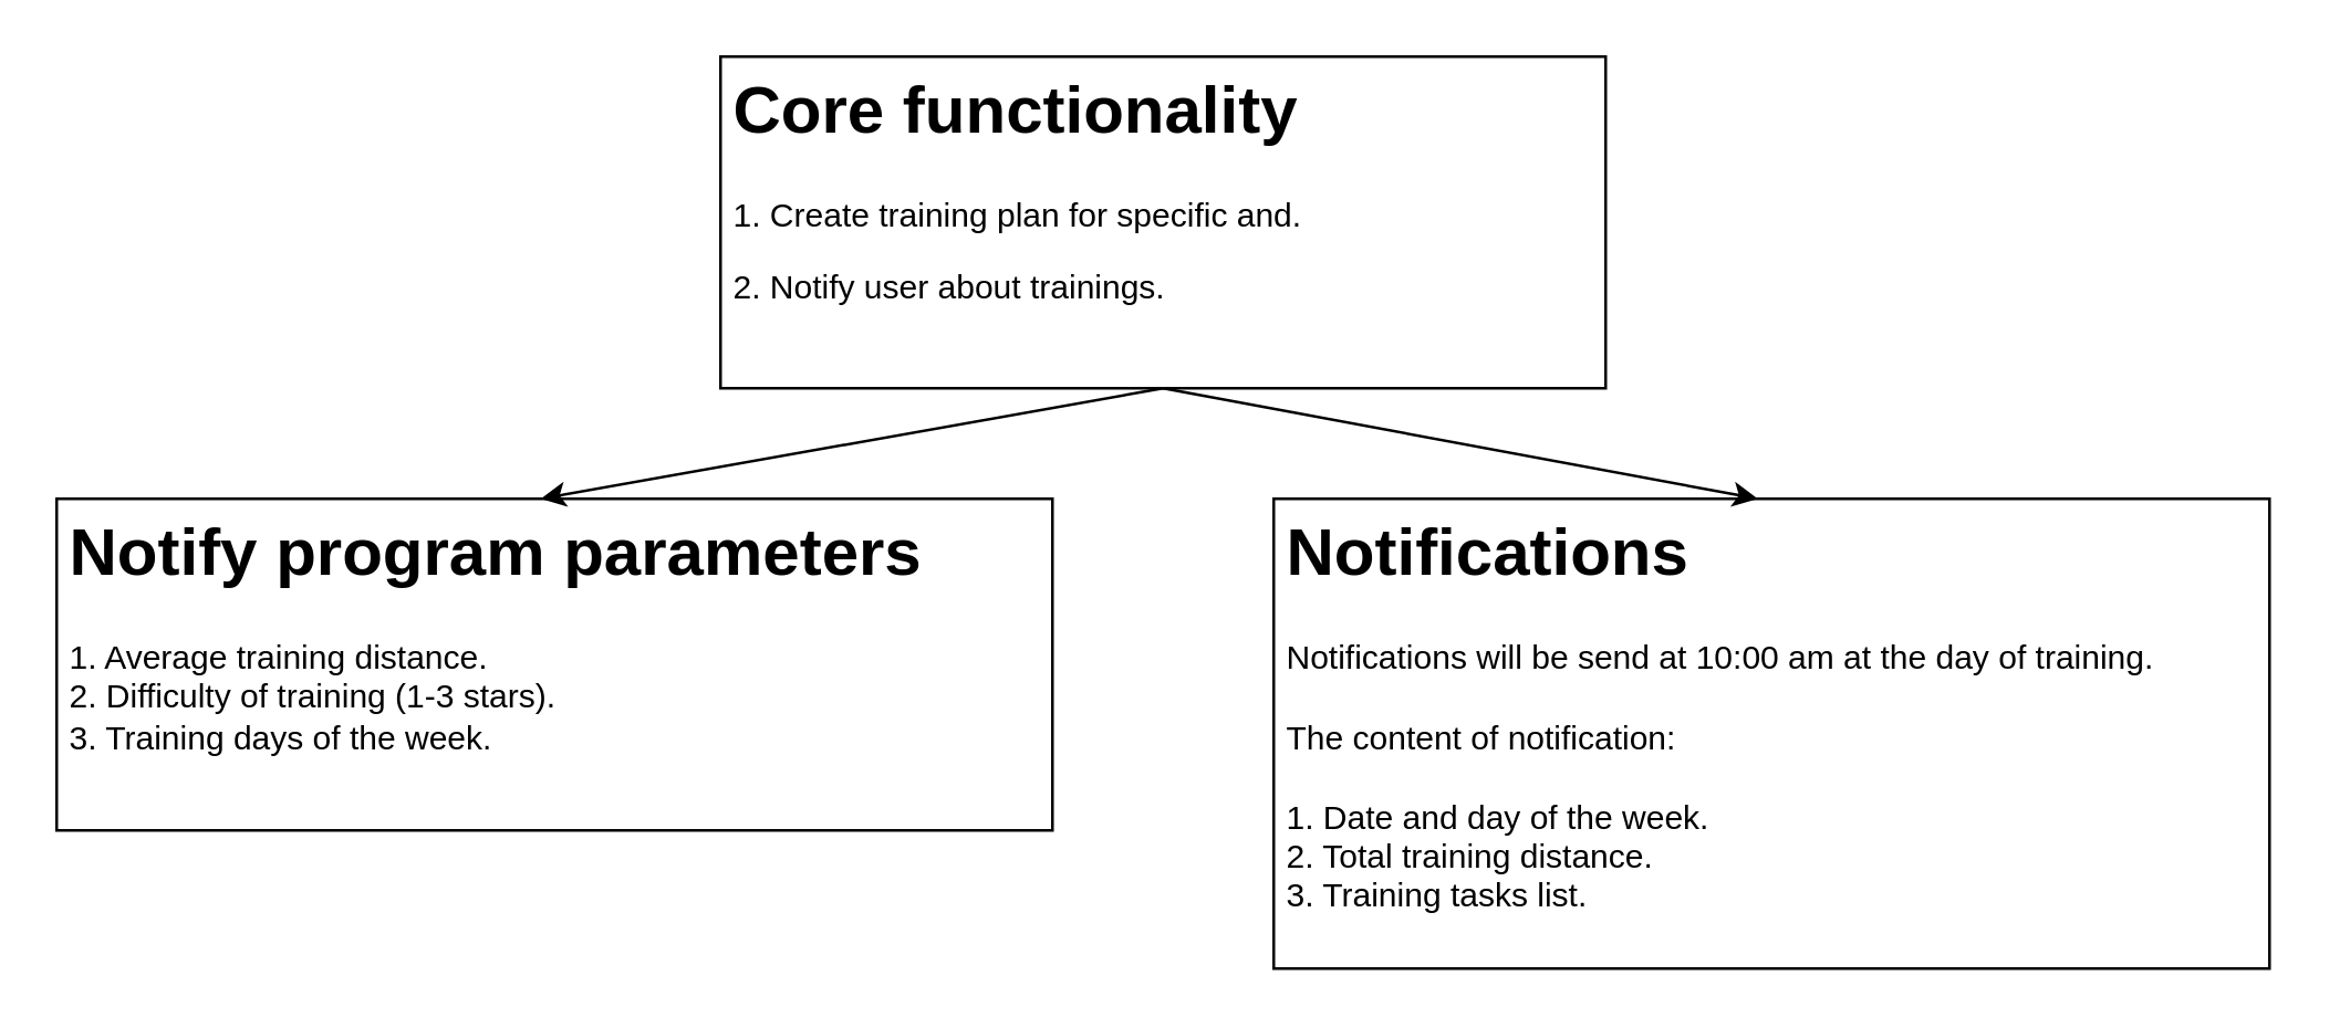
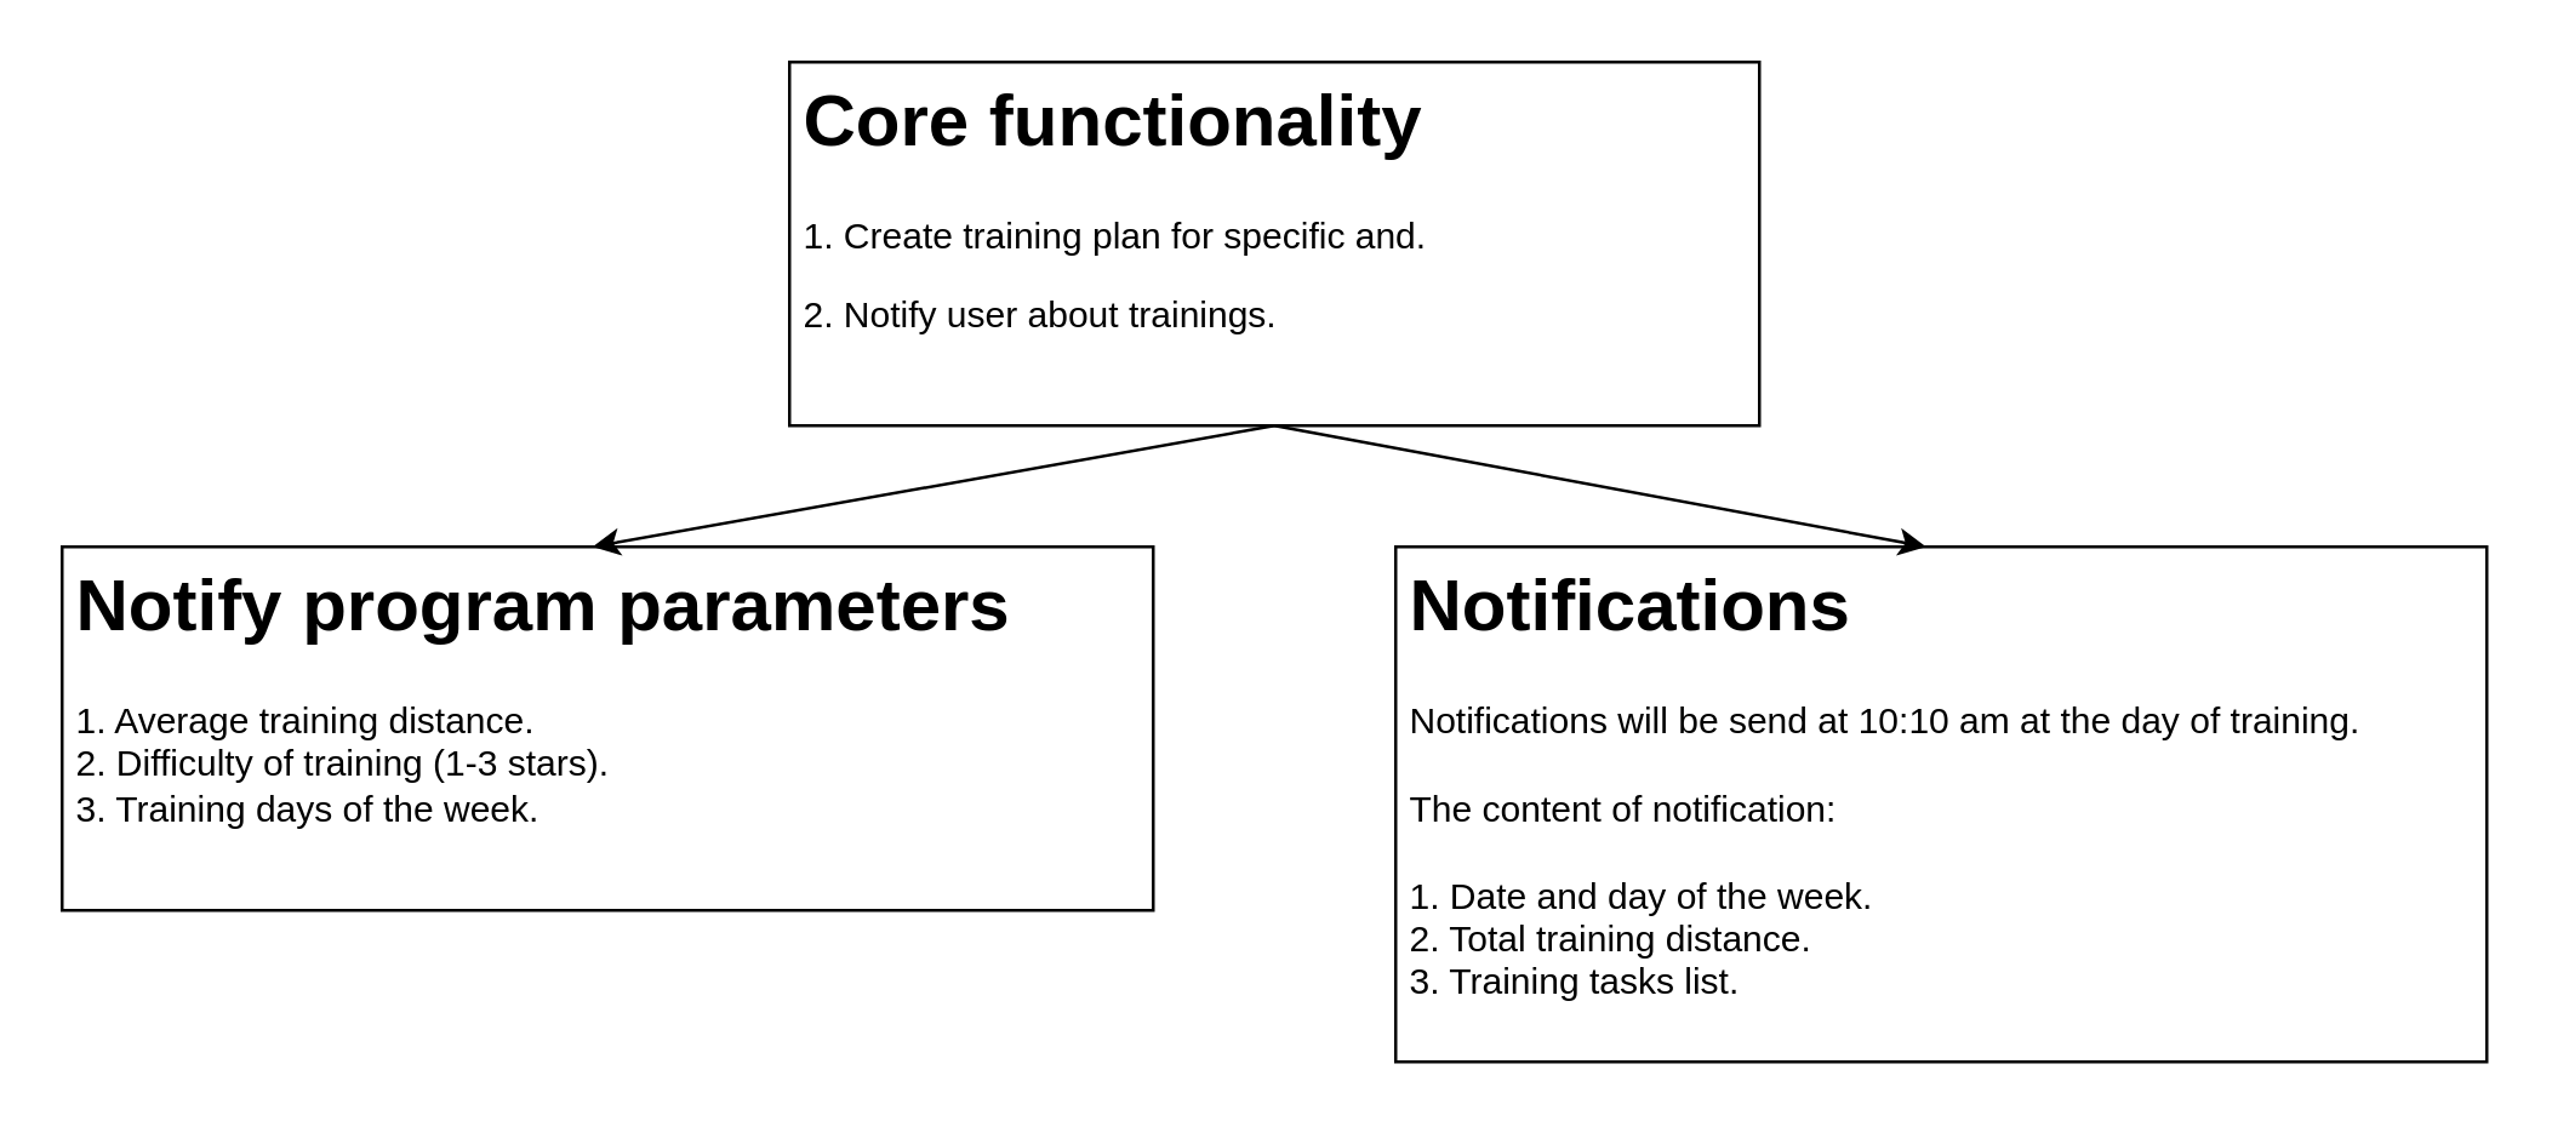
- <mxCell id="10" value="&lt;h1&gt;Notifications&lt;/h1&gt;&lt;div&gt;Notifications will be send at 10:00 am at the day of training.&lt;/div&gt;&lt;div&gt;&lt;br&gt;&lt;/div&gt;&lt;div&gt;The content of notification:&lt;/div&gt;&lt;div&gt;&lt;br&gt;&lt;/div&gt;&lt;div&gt;1. Date and day of the week.&lt;/div&gt;&lt;div&gt;2. Total training distance.&lt;/div&gt;&lt;div&gt;3. Training tasks list.&lt;/div&gt;&lt;p&gt;&lt;br&gt;&lt;/p&gt;" style="text;html=1;strokeColor=none;fillColor=none;spacing=5;spacingTop=-20;whiteSpace=wrap;overflow=hidden;rounded=0;" vertex="1" parent="8"><mxGeometry width="350" height="160" as="geometry" /></mxCell>
+ <mxCell id="10" value="&lt;h1&gt;Notifications&lt;/h1&gt;&lt;div&gt;Notifications will be send at 10:10 am at the day of training.&lt;/div&gt;&lt;div&gt;&lt;br&gt;&lt;/div&gt;&lt;div&gt;The content of notification:&lt;/div&gt;&lt;div&gt;&lt;br&gt;&lt;/div&gt;&lt;div&gt;1. Date and day of the week.&lt;/div&gt;&lt;div&gt;2. Total training distance.&lt;/div&gt;&lt;div&gt;3. Training tasks list.&lt;/div&gt;&lt;p&gt;&lt;br&gt;&lt;/p&gt;" style="text;html=1;strokeColor=none;fillColor=none;spacing=5;spacingTop=-20;whiteSpace=wrap;overflow=hidden;rounded=0;" vertex="1" parent="8"><mxGeometry width="350" height="160" as="geometry" /></mxCell>
